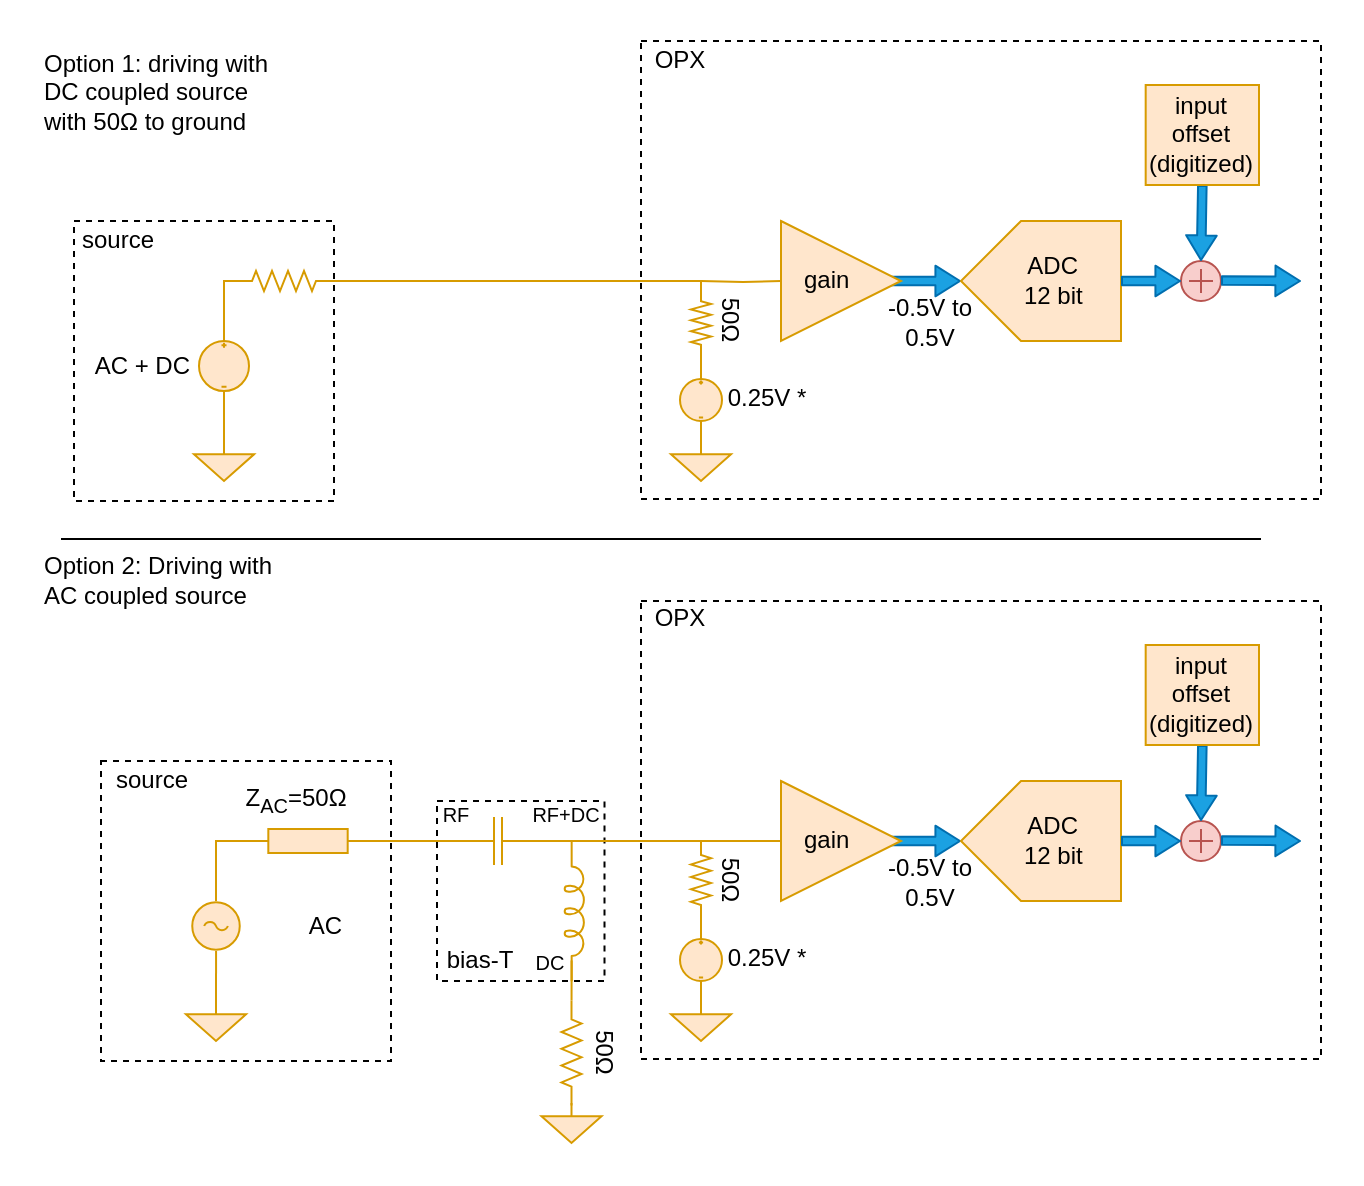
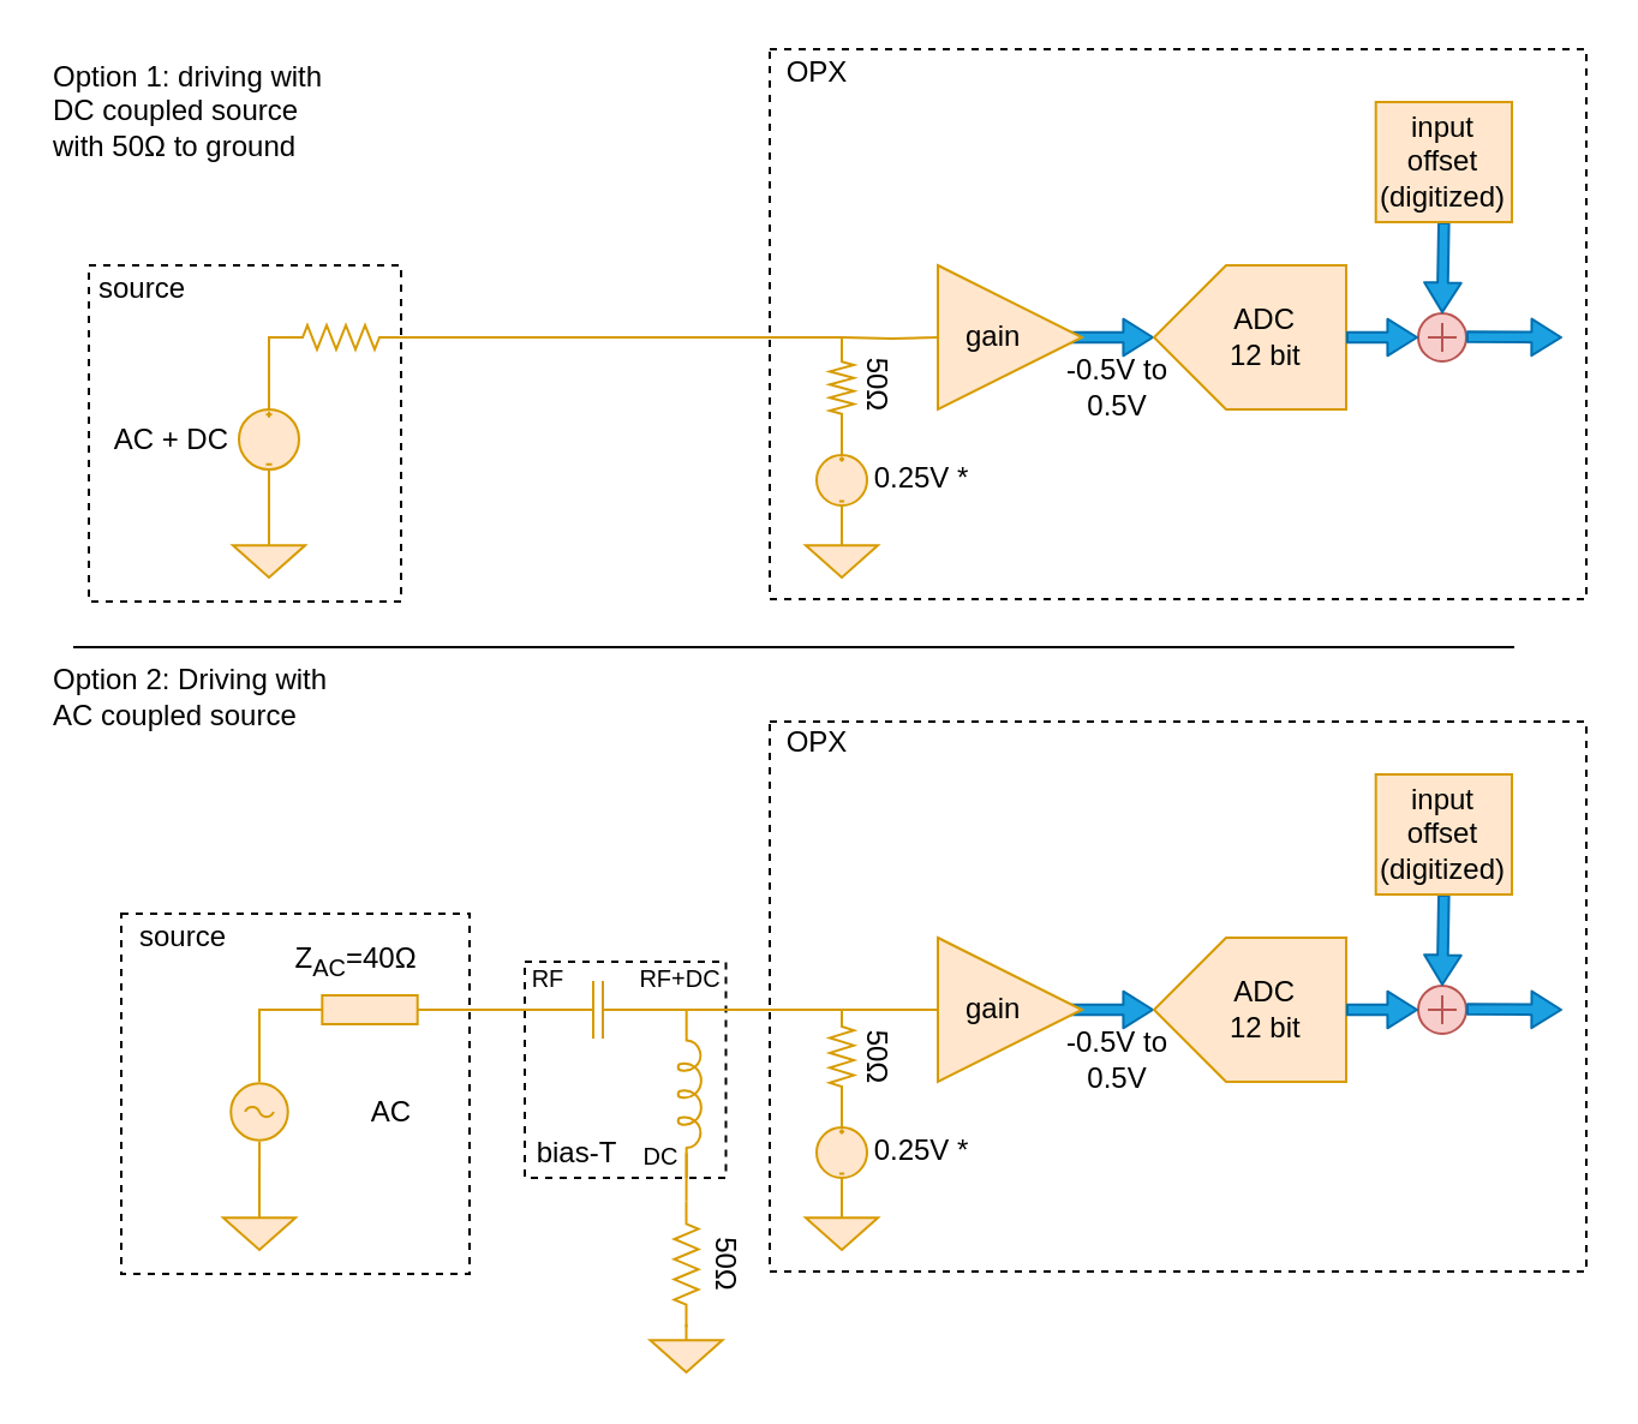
- <mxCell id="22" value="Z&lt;sub&gt;AC&lt;/sub&gt;=50Ω" style="text;html=1;strokeColor=none;fillColor=none;align=center;verticalAlign=middle;whiteSpace=wrap;rounded=0;" parent="1" vertex="1"><mxGeometry x="127.5" y="390" width="40" height="20" as="geometry" /></mxCell>
+ <mxCell id="22" value="Z&lt;sub&gt;AC&lt;/sub&gt;=40Ω" style="text;html=1;strokeColor=none;fillColor=none;align=center;verticalAlign=middle;whiteSpace=wrap;rounded=0;" parent="1" vertex="1"><mxGeometry x="127.5" y="390" width="40" height="20" as="geometry" /></mxCell>
